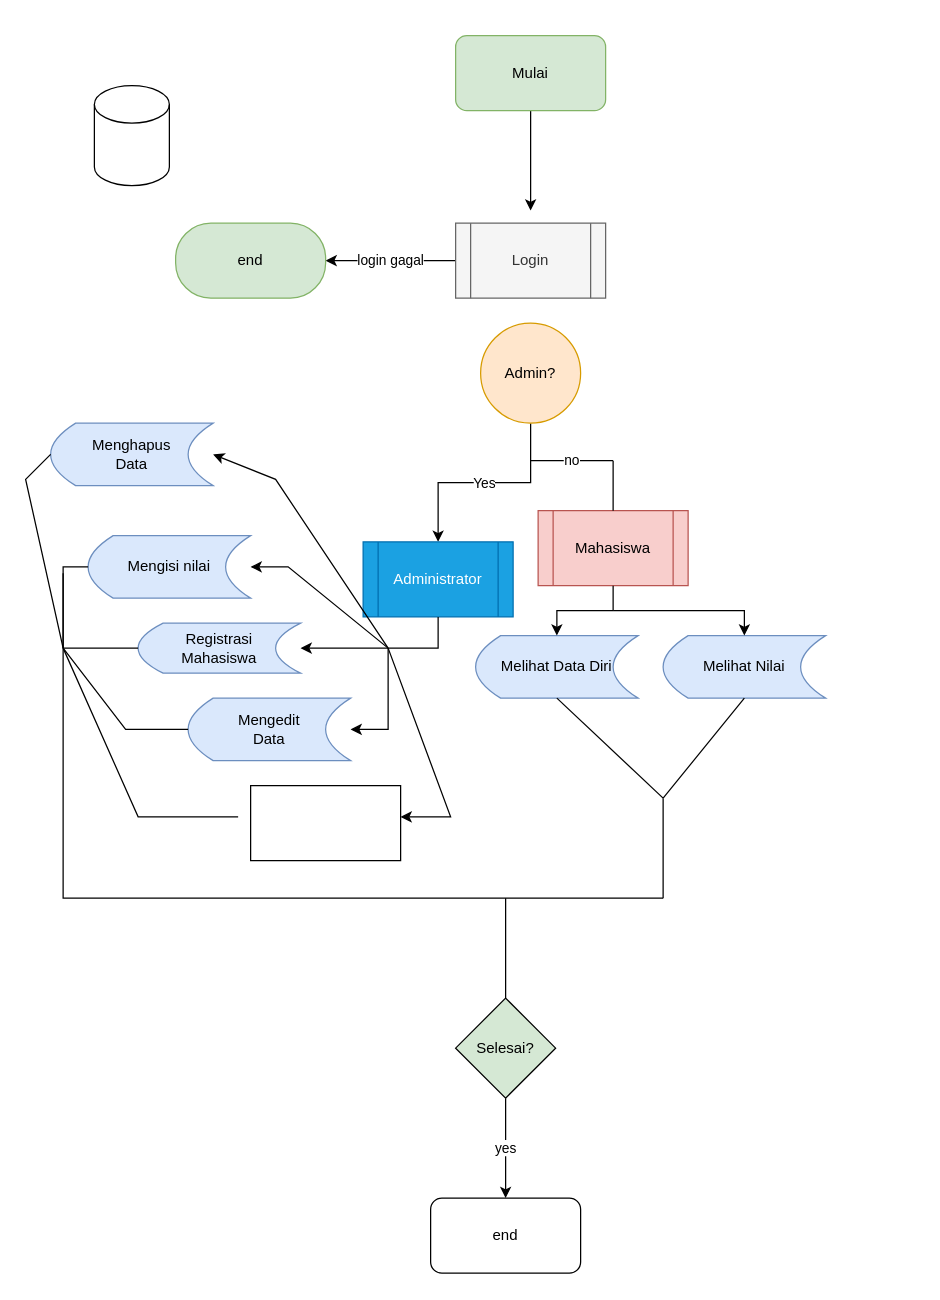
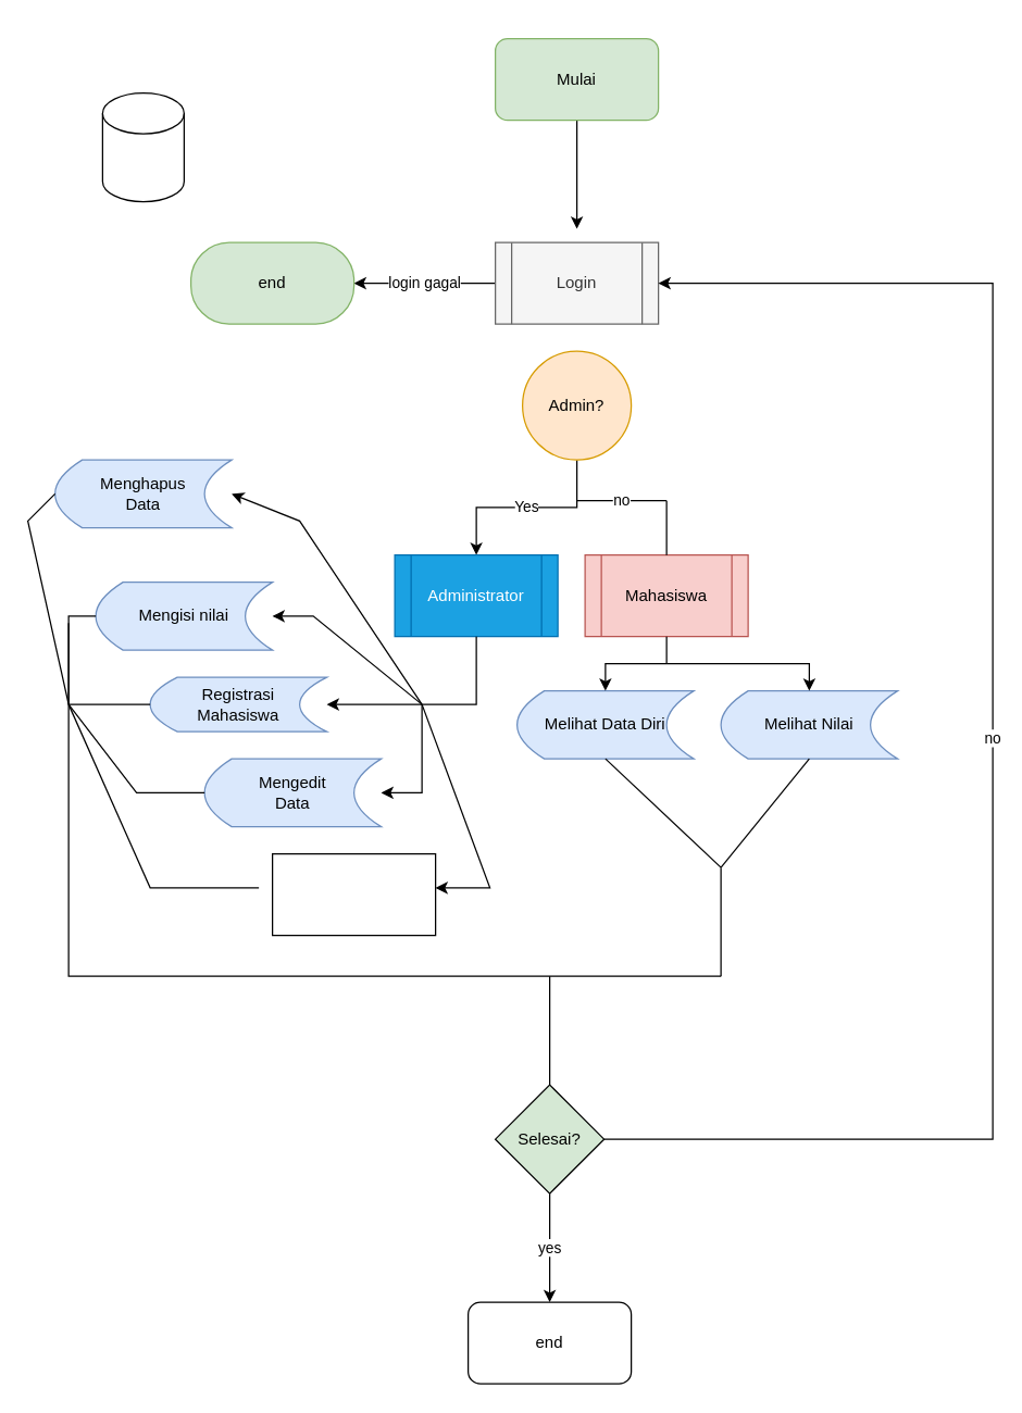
- <mxCell id="8" value="Administrator" style="shape=process;whiteSpace=wrap;html=1;backgroundOutline=1;fillColor=#1ba1e2;fontColor=#ffffff;strokeColor=#006EAF;" parent="1" vertex="1"><mxGeometry x="290" y="433" width="120" height="60" as="geometry" /></mxCell>
+ <mxCell id="8" value="Administrator" style="shape=process;whiteSpace=wrap;html=1;backgroundOutline=1;fillColor=#1ba1e2;fontColor=#ffffff;strokeColor=#006EAF;" parent="1" vertex="1"><mxGeometry x="290" y="408" width="120" height="60" as="geometry" /></mxCell>
+ <mxCell id="11" value="no" style="edgeStyle=orthogonalEdgeStyle;rounded=0;orthogonalLoop=1;jettySize=auto;html=1;exitX=1;exitY=0.5;exitDx=0;exitDy=0;entryX=1;entryY=0.5;entryDx=0;entryDy=0;" parent="1" source="38" target="5" edge="1"><mxGeometry relative="1" as="geometry"><mxPoint x="690" y="208" as="targetPoint" /><Array as="points"><mxPoint x="730" y="838" /><mxPoint x="730" y="208" /></Array><mxPoint x="474" y="842.615" as="sourcePoint" /></mxGeometry></mxCell>
